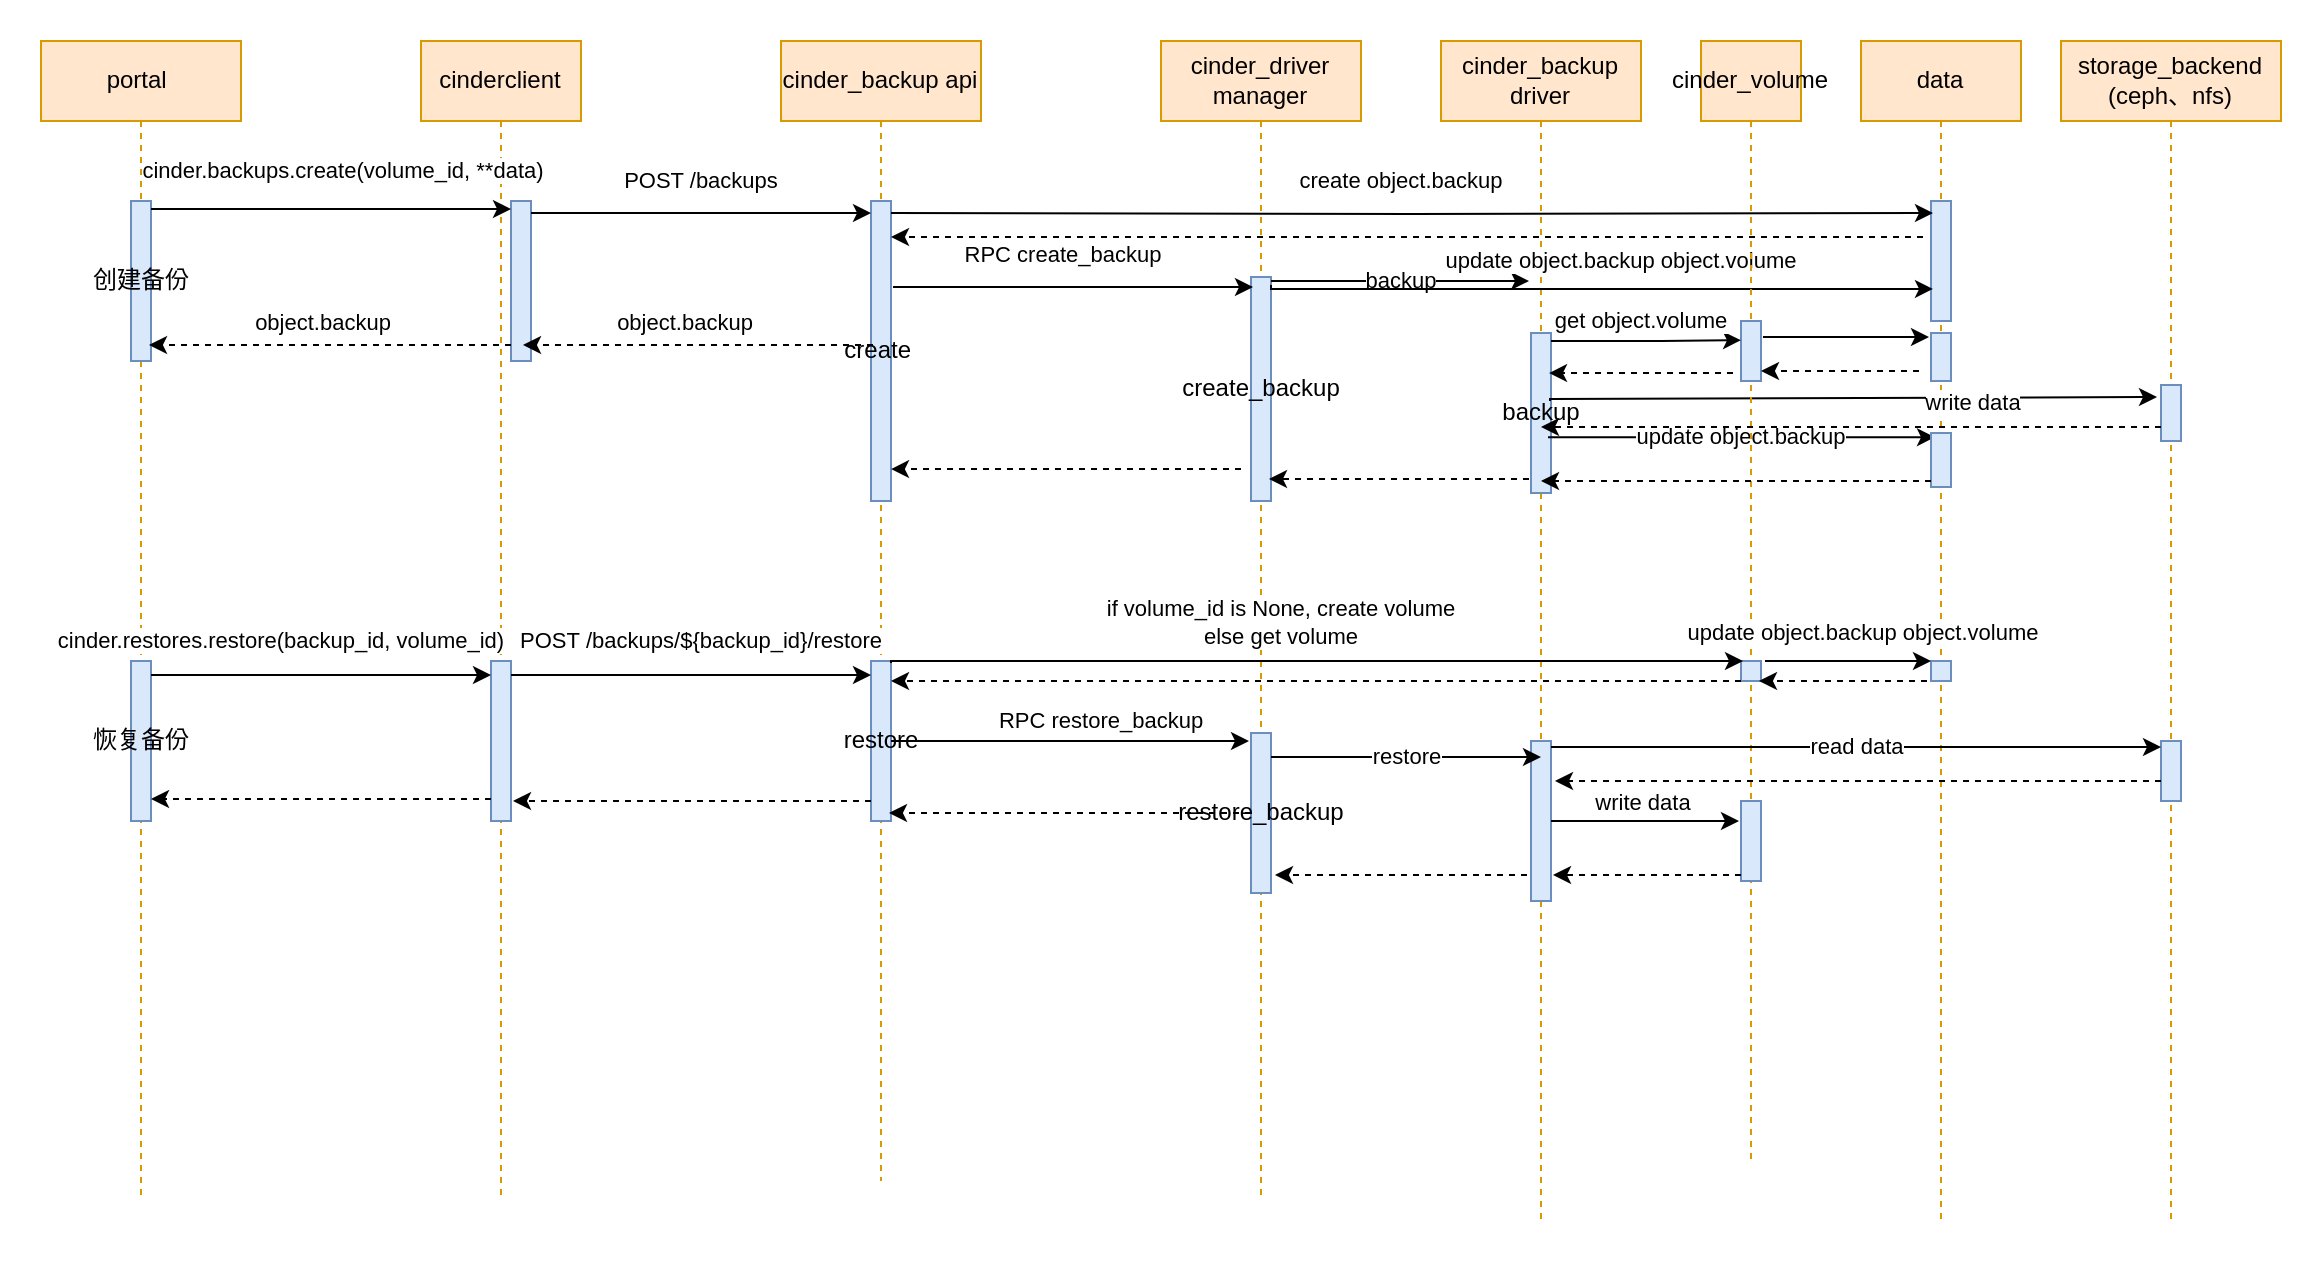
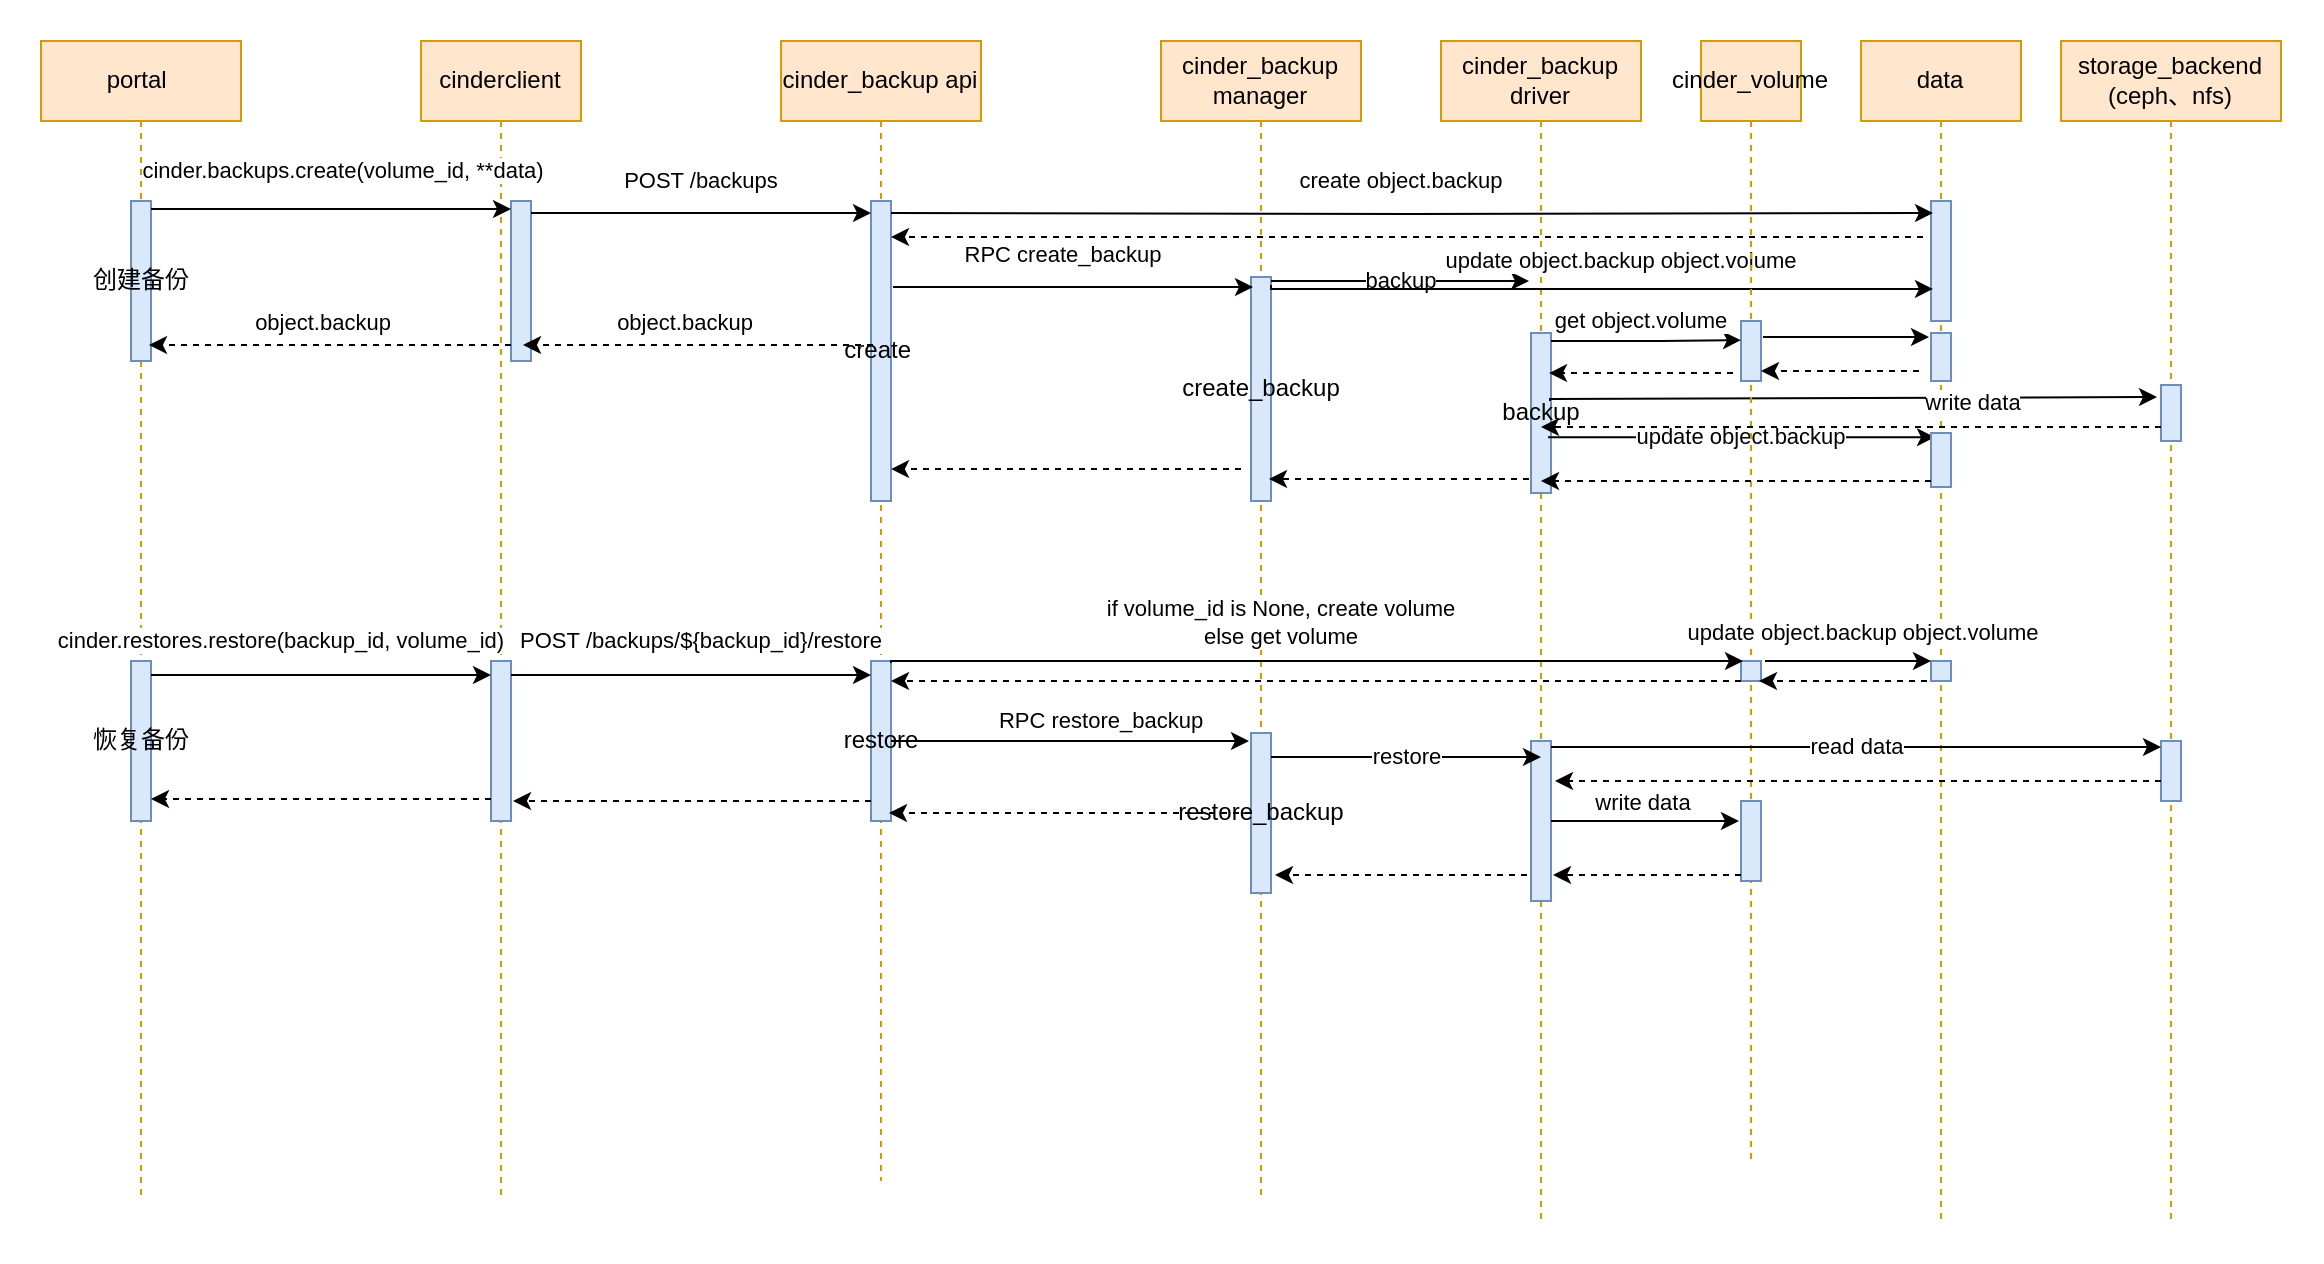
- <mxCell id="5" value="cinder_driver manager" style="shape=umlLifeline;perimeter=lifelinePerimeter;whiteSpace=wrap;html=1;container=1;collapsible=0;recursiveResize=0;outlineConnect=0;fillColor=#ffe6cc;strokeColor=#d79b00;" vertex="1" parent="1"><mxGeometry x="580" y="20" width="100" height="580" as="geometry" /></mxCell>
+ <mxCell id="5" value="cinder_backup manager" style="shape=umlLifeline;perimeter=lifelinePerimeter;whiteSpace=wrap;html=1;container=1;collapsible=0;recursiveResize=0;outlineConnect=0;fillColor=#ffe6cc;strokeColor=#d79b00;" vertex="1" parent="1"><mxGeometry x="580" y="20" width="100" height="580" as="geometry" /></mxCell>
